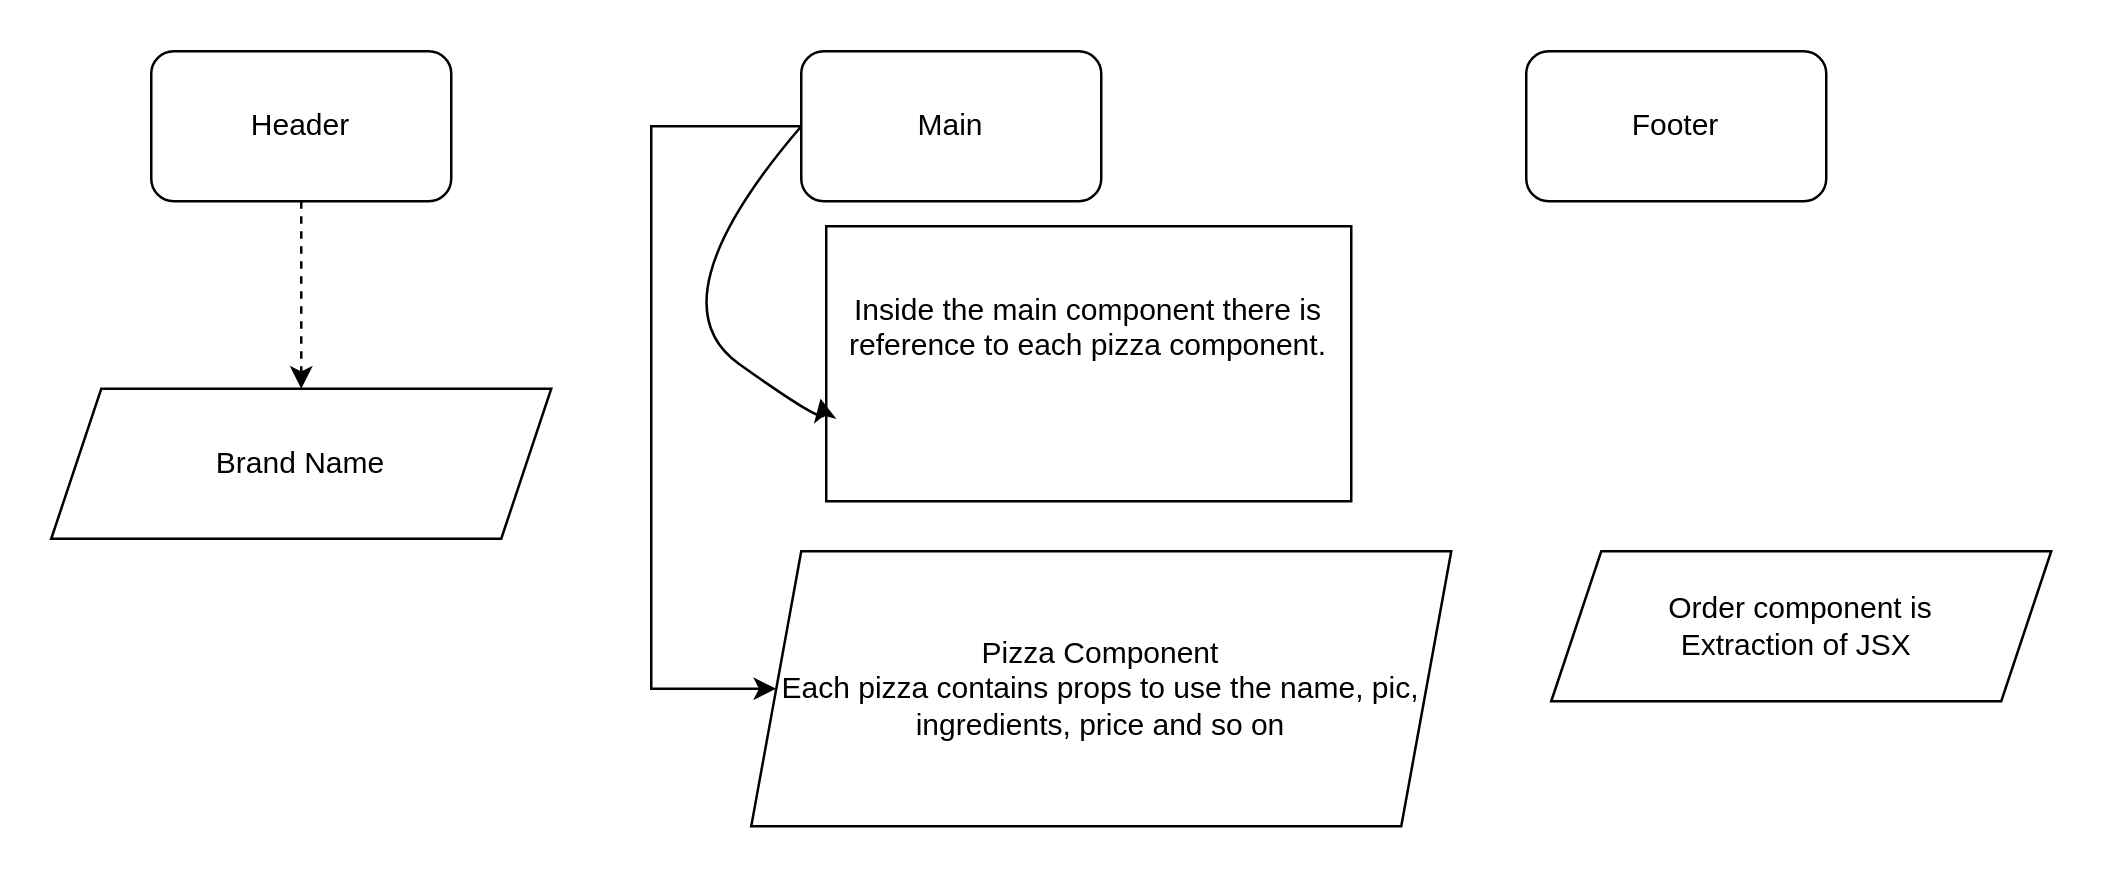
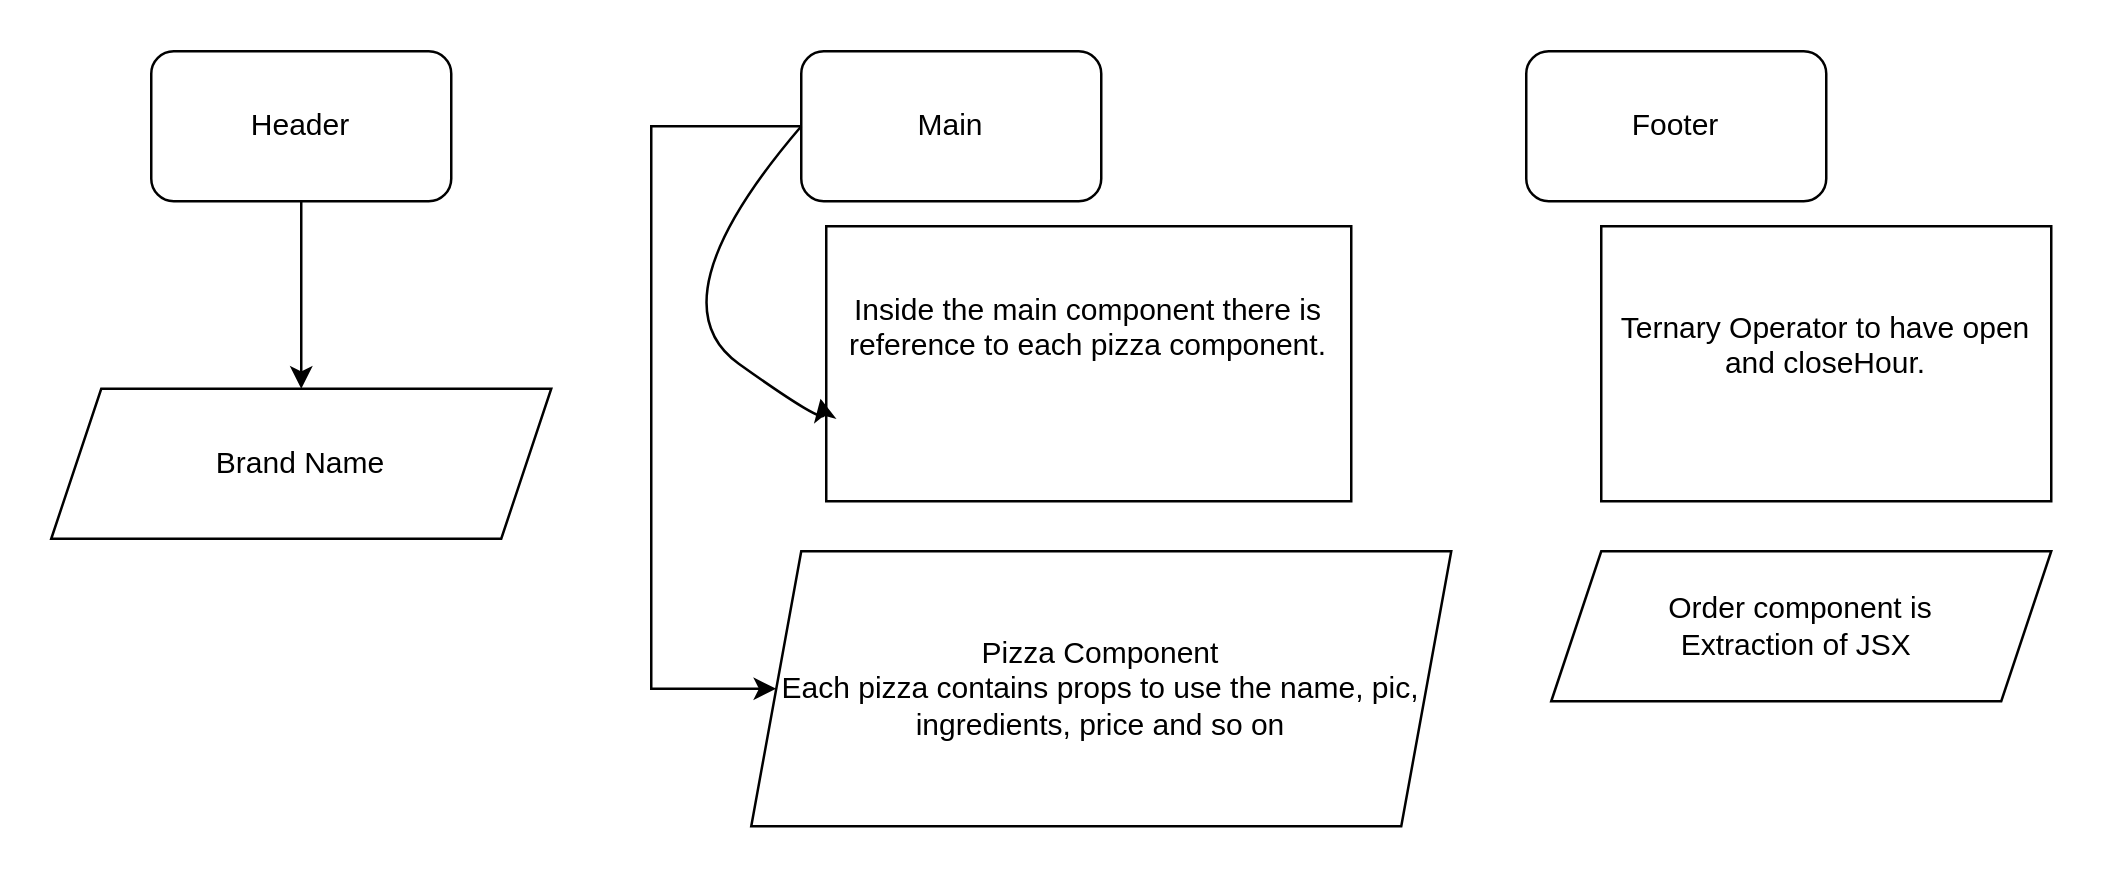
- <mxCell id="2" style="edgeStyle=orthogonalEdgeStyle;rounded=0;orthogonalLoop=1;jettySize=auto;html=1;entryX=0.5;entryY=0;entryDx=0;entryDy=0;dashed=1;" edge="1" parent="1" source="3" target="7"><mxGeometry relative="1" as="geometry" /></mxCell>
+ <mxCell id="2" style="edgeStyle=orthogonalEdgeStyle;rounded=0;orthogonalLoop=1;jettySize=auto;html=1;entryX=0.5;entryY=0;entryDx=0;entryDy=0;" edge="1" parent="1" source="3" target="7"><mxGeometry relative="1" as="geometry" /></mxCell>
+ <mxCell id="9" value="Ternary Operator to have open and closeHour.&lt;div&gt;&lt;br&gt;&lt;/div&gt;" style="rounded=0;whiteSpace=wrap;html=1;" vertex="1" parent="1"><mxGeometry x="640" y="90" width="180" height="110" as="geometry" /></mxCell>
